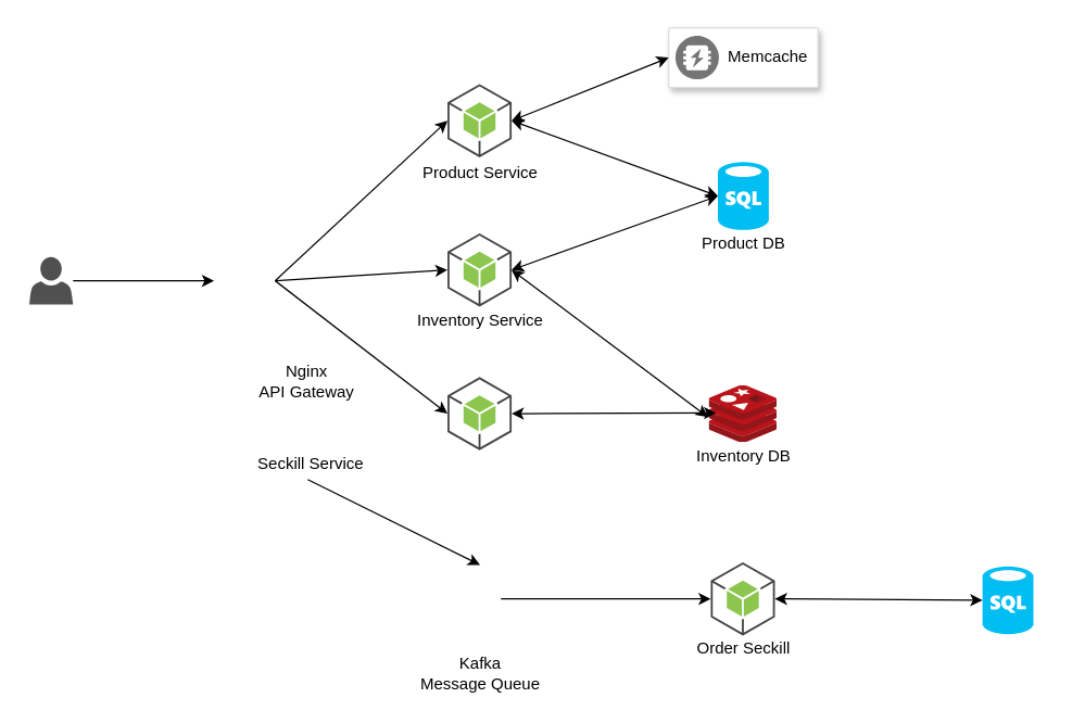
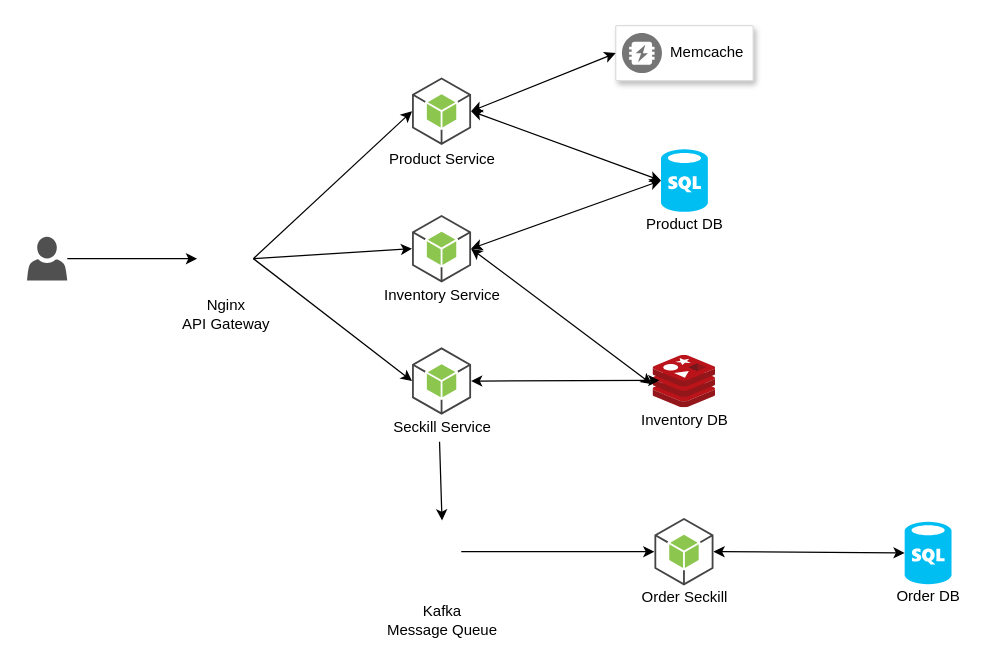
- <mxCell id="13" value="Nginx&lt;br&gt;API Gateway" style="text;html=1;align=center;verticalAlign=middle;resizable=0;points=[];autosize=1;" vertex="1" parent="1"><mxGeometry x="179.5" y="265.5" width="90" height="30" as="geometry" /></mxCell>
+ <mxCell id="13" value="Nginx&lt;br&gt;API Gateway" style="text;html=1;align=center;verticalAlign=middle;resizable=0;points=[];autosize=1;" vertex="1" parent="1"><mxGeometry x="134.5" y="235.5" width="90" height="30" as="geometry" /></mxCell>
- <mxCell id="16" value="Seckill Service" style="text;html=1;align=center;verticalAlign=middle;resizable=0;points=[];autosize=1;" vertex="1" parent="1"><mxGeometry x="183" y="331.5" width="90" height="20" as="geometry" /></mxCell>
+ <mxCell id="16" value="Seckill Service" style="text;html=1;align=center;verticalAlign=middle;resizable=0;points=[];autosize=1;" vertex="1" parent="1"><mxGeometry x="308" y="331.5" width="90" height="20" as="geometry" /></mxCell>
+ <mxCell id="20" value="Order DB" style="text;html=1;align=center;verticalAlign=middle;resizable=0;points=[];autosize=1;" vertex="1" parent="1"><mxGeometry x="707" y="467" width="70" height="20" as="geometry" /></mxCell>
